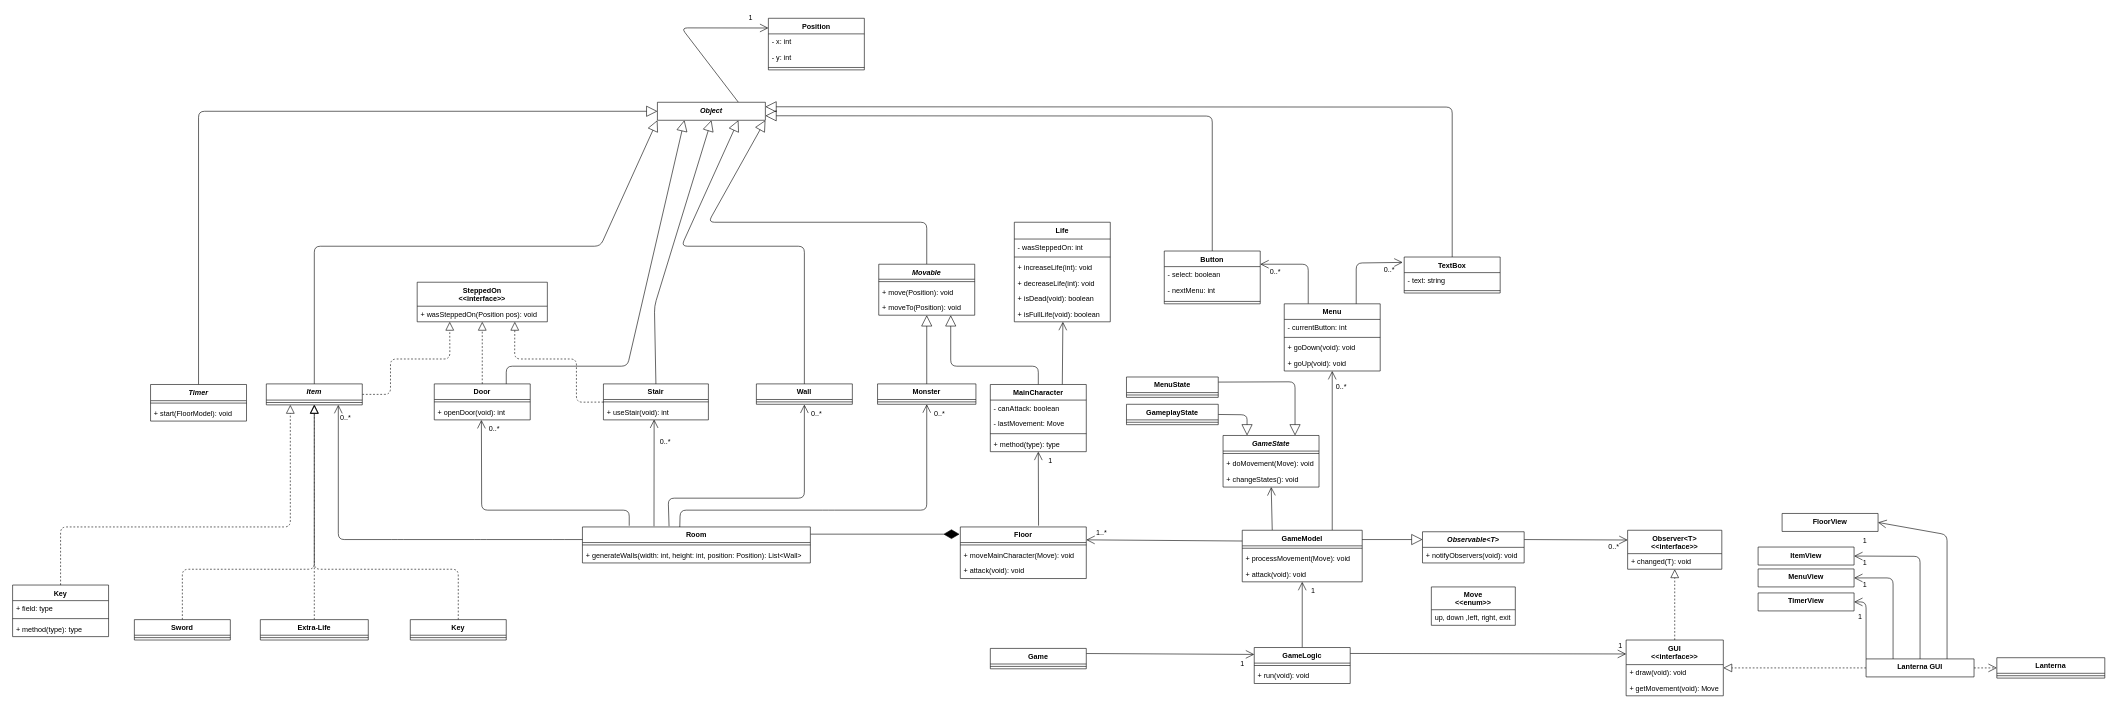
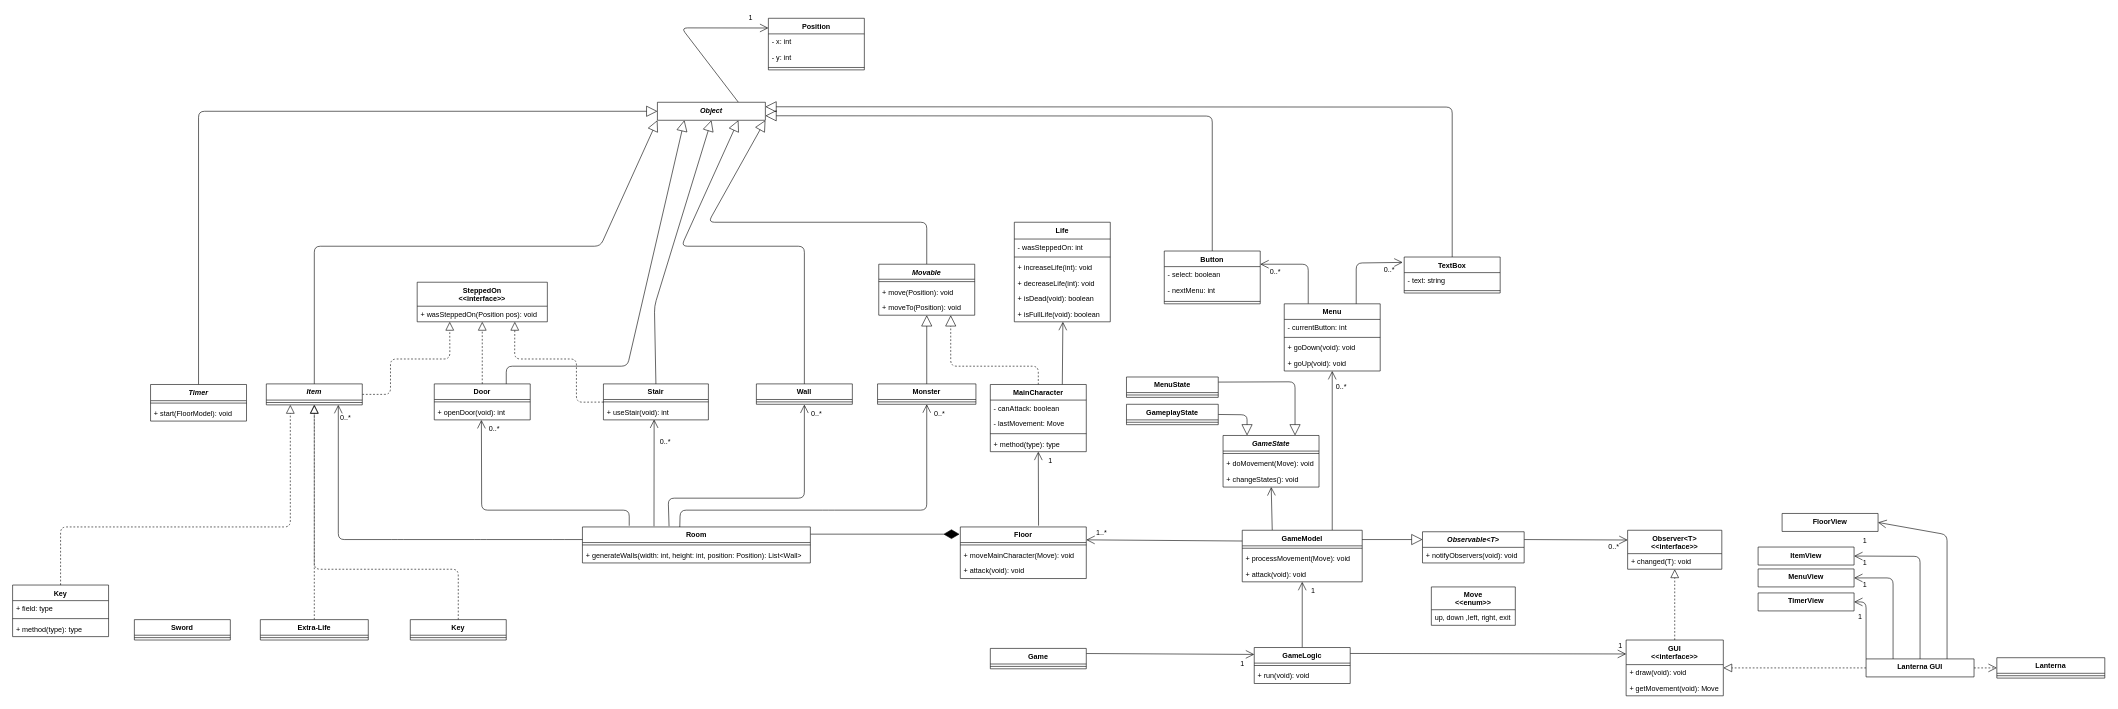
- <mxCell id="4" value="" style="endArrow=block;endSize=16;endFill=0;html=1;exitX=0.5;exitY=0;exitDx=0;exitDy=0;entryX=0.75;entryY=1;entryDx=0;entryDy=0;" parent="1" source="68" target="43" edge="1"><mxGeometry y="60" width="160" relative="1" as="geometry"><mxPoint x="1820" y="540" as="sourcePoint" /><mxPoint x="1760" y="439" as="targetPoint" /><mxPoint as="offset" /><Array as="points"><mxPoint x="1730" y="610" /><mxPoint x="1584" y="610" /></Array></mxGeometry></mxCell>
+ <mxCell id="4" value="" style="endArrow=block;endSize=16;endFill=0;html=1;exitX=0.5;exitY=0;exitDx=0;exitDy=0;entryX=0.75;entryY=1;entryDx=0;entryDy=0;dashed=1;" parent="1" source="68" target="43" edge="1"><mxGeometry y="60" width="160" relative="1" as="geometry"><mxPoint x="1820" y="540" as="sourcePoint" /><mxPoint x="1760" y="439" as="targetPoint" /><mxPoint as="offset" /><Array as="points"><mxPoint x="1730" y="610" /><mxPoint x="1584" y="610" /></Array></mxGeometry></mxCell>
- <mxCell id="6" value="" style="endArrow=block;dashed=1;endFill=0;endSize=12;html=1;exitX=0.5;exitY=0;exitDx=0;exitDy=0;entryX=0.5;entryY=1;entryDx=0;entryDy=0;" parent="1" source="51" target="53" edge="1"><mxGeometry width="160" relative="1" as="geometry"><mxPoint x="423" y="904.5" as="sourcePoint" /><mxPoint x="475" y="802.5" as="targetPoint" /><Array as="points"><mxPoint x="303" y="948.5" /><mxPoint x="523" y="948.5" /></Array></mxGeometry></mxCell>
